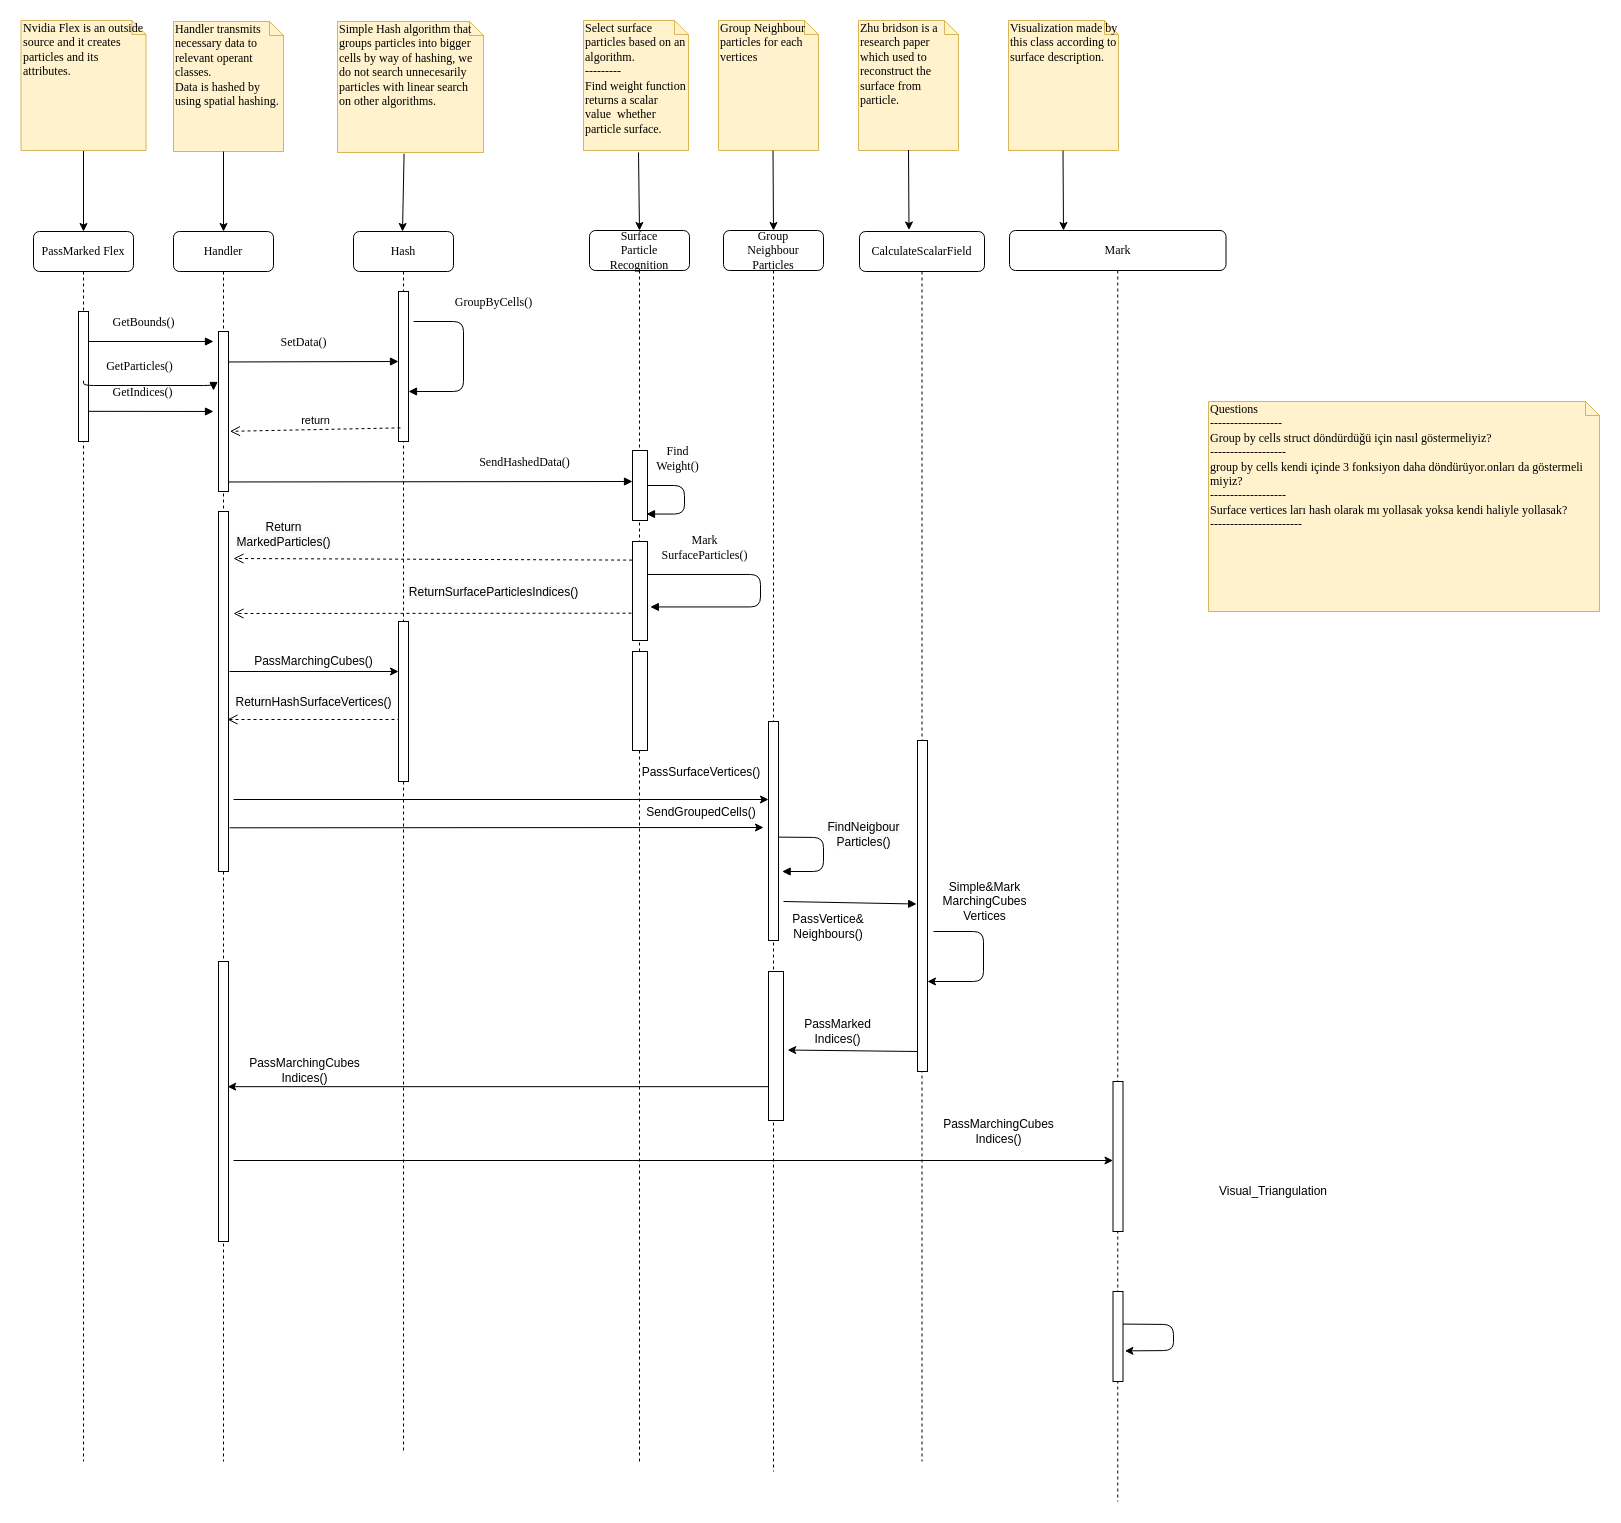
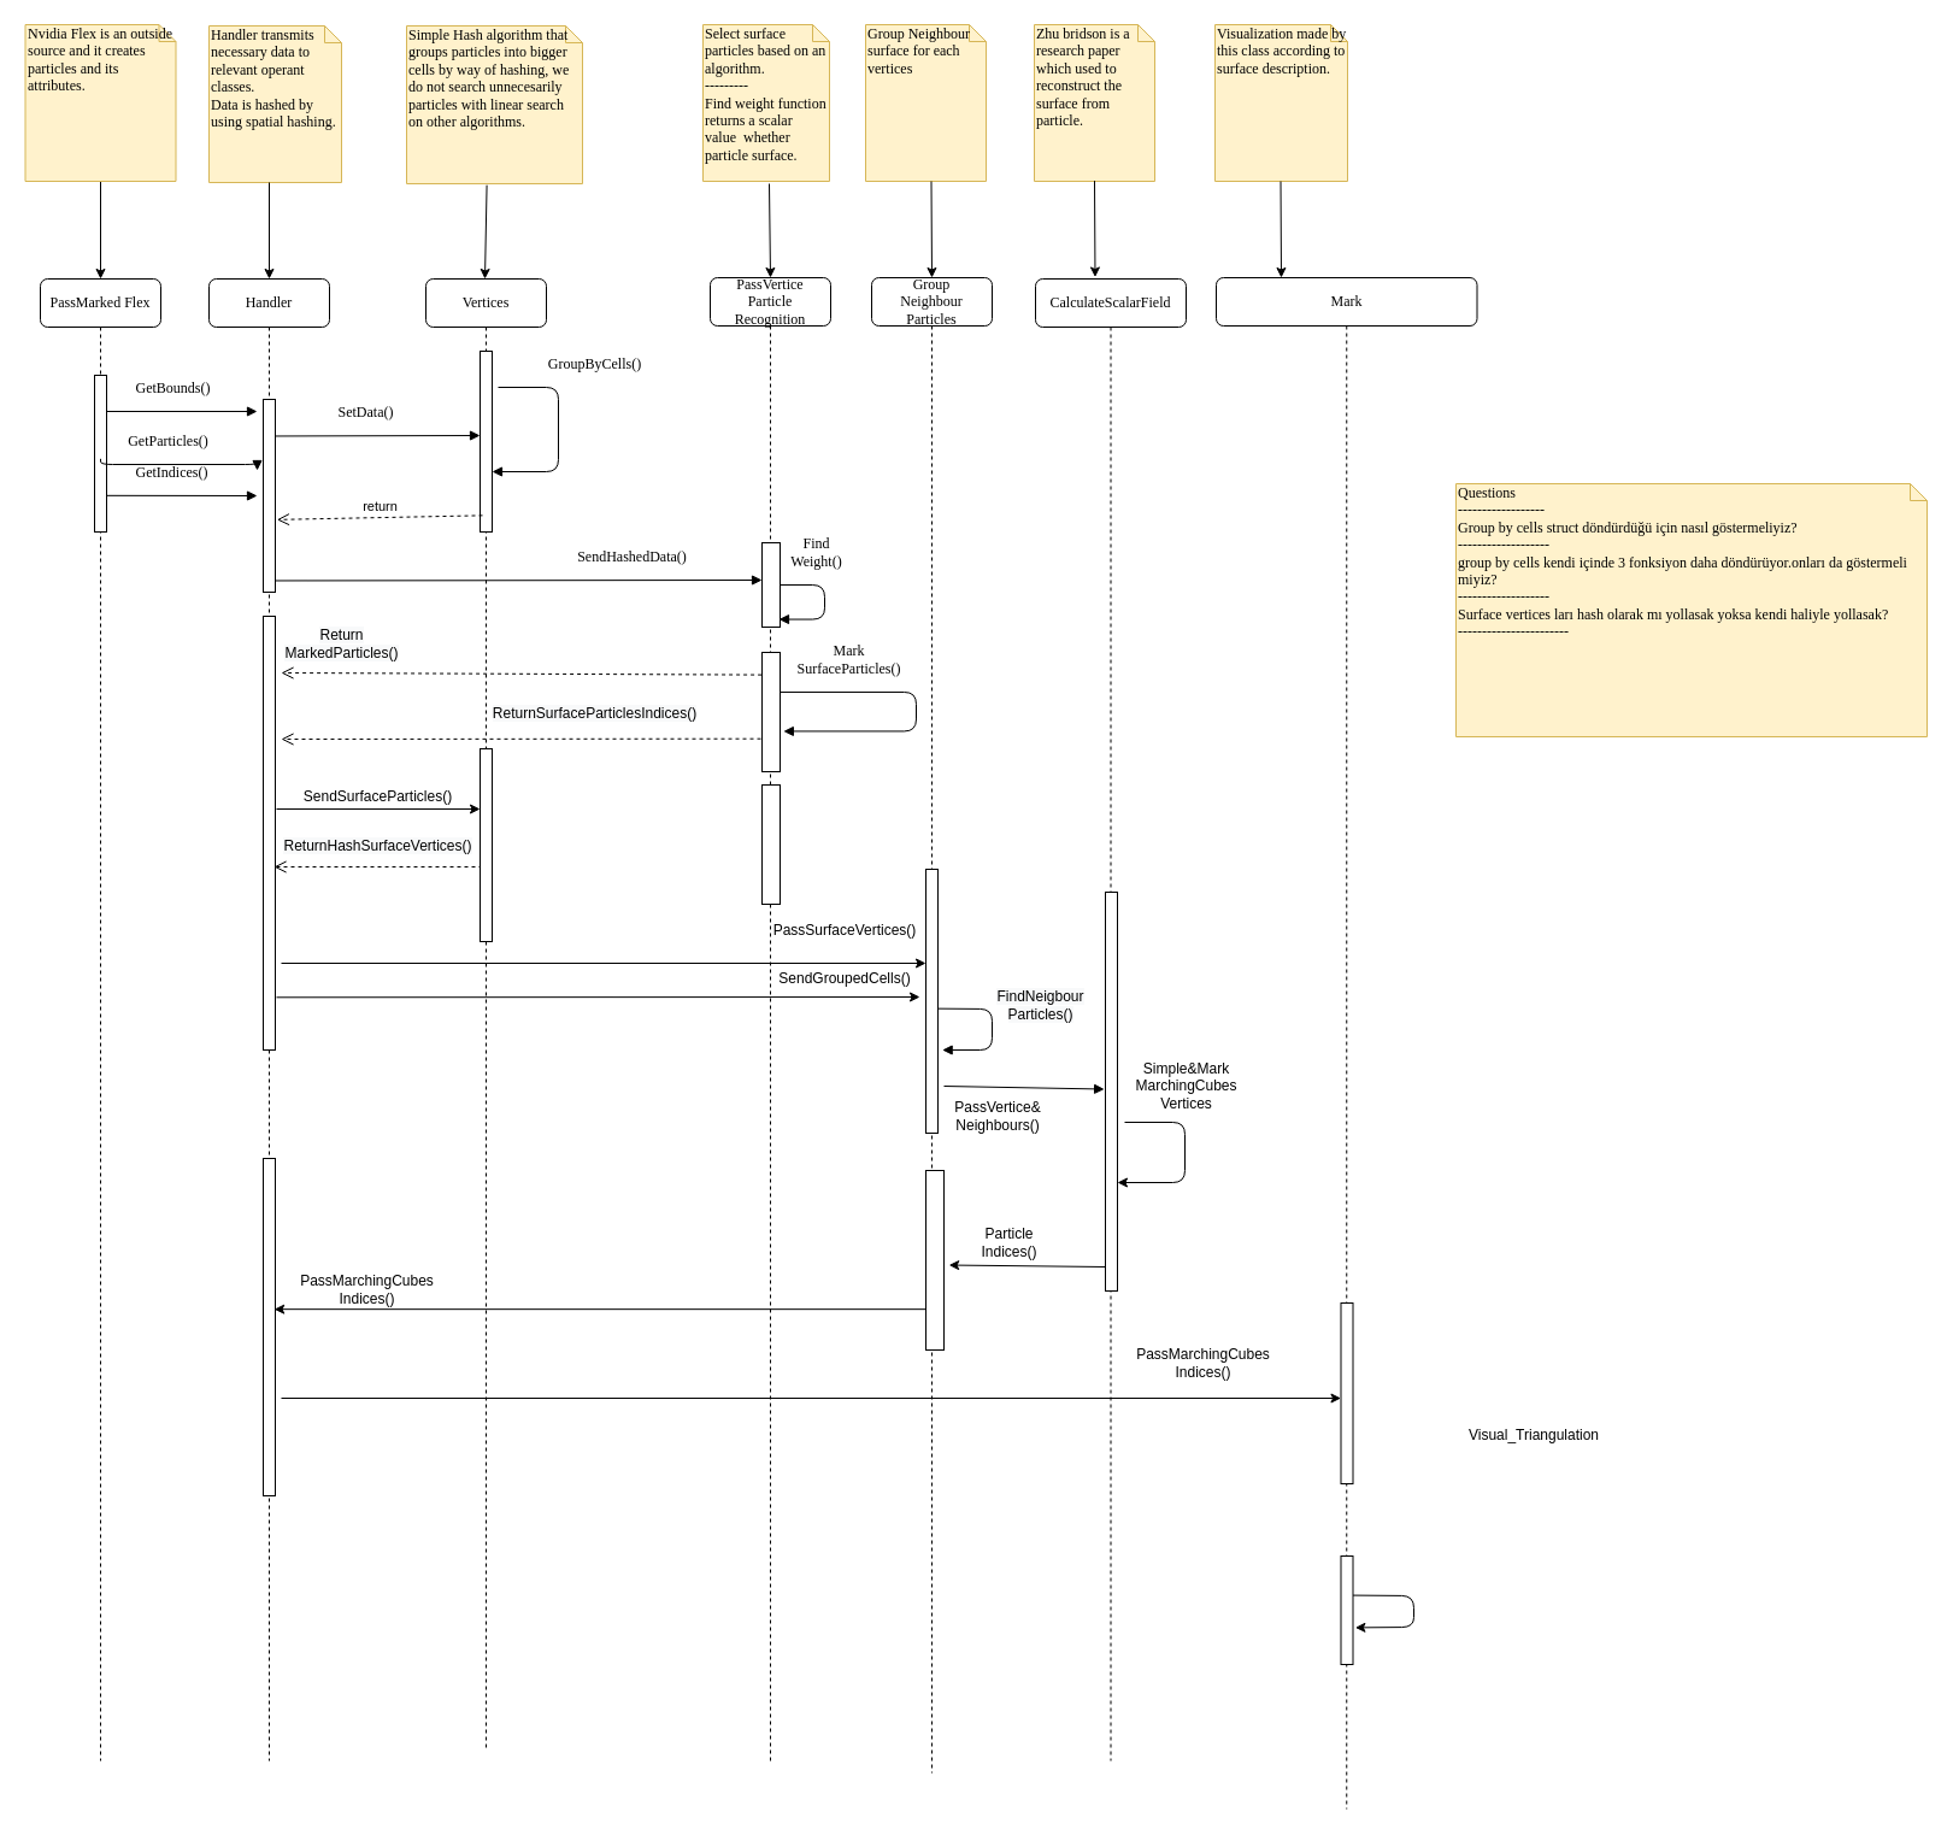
- <mxCell id="31" value="Group Neighbour particles for each vertices" style="shape=note;whiteSpace=wrap;html=1;size=14;verticalAlign=top;align=left;spacingTop=-6;rounded=0;shadow=0;comic=0;labelBackgroundColor=none;strokeColor=#d6b656;strokeWidth=1;fillColor=#fff2cc;fontFamily=Verdana;fontSize=12;" parent="1" vertex="1"><mxGeometry x="718" y="20" width="100" height="130" as="geometry" /></mxCell>
+ <mxCell id="31" value="Group Neighbour surface for each vertices" style="shape=note;whiteSpace=wrap;html=1;size=14;verticalAlign=top;align=left;spacingTop=-6;rounded=0;shadow=0;comic=0;labelBackgroundColor=none;strokeColor=#d6b656;strokeWidth=1;fillColor=#fff2cc;fontFamily=Verdana;fontSize=12;" parent="1" vertex="1"><mxGeometry x="718" y="20" width="100" height="130" as="geometry" /></mxCell>
- <mxCell id="6" value="Surface&lt;br&gt;Particle&lt;br&gt;Recognition" style="shape=umlLifeline;perimeter=lifelinePerimeter;whiteSpace=wrap;html=1;container=1;collapsible=0;recursiveResize=0;outlineConnect=0;rounded=1;shadow=0;comic=0;labelBackgroundColor=none;strokeColor=#000000;strokeWidth=1;fillColor=#FFFFFF;fontFamily=Verdana;fontSize=12;fontColor=#000000;align=center;" parent="1" vertex="1"><mxGeometry x="589" y="230" width="100" height="1231" as="geometry" /></mxCell>
+ <mxCell id="6" value="PassVertice&lt;br&gt;Particle&lt;br&gt;Recognition" style="shape=umlLifeline;perimeter=lifelinePerimeter;whiteSpace=wrap;html=1;container=1;collapsible=0;recursiveResize=0;outlineConnect=0;rounded=1;shadow=0;comic=0;labelBackgroundColor=none;strokeColor=#000000;strokeWidth=1;fillColor=#FFFFFF;fontFamily=Verdana;fontSize=12;fontColor=#000000;align=center;" parent="1" vertex="1"><mxGeometry x="589" y="230" width="100" height="1231" as="geometry" /></mxCell>
- <mxCell id="49" value="Hash" style="shape=umlLifeline;perimeter=lifelinePerimeter;whiteSpace=wrap;html=1;container=1;collapsible=0;recursiveResize=0;outlineConnect=0;rounded=1;shadow=0;comic=0;labelBackgroundColor=none;strokeColor=#000000;strokeWidth=1;fillColor=#FFFFFF;fontFamily=Verdana;fontSize=12;fontColor=#000000;align=center;" vertex="1" parent="1"><mxGeometry x="353" y="231" width="100" height="1220" as="geometry" /></mxCell>
+ <mxCell id="49" value="Vertices" style="shape=umlLifeline;perimeter=lifelinePerimeter;whiteSpace=wrap;html=1;container=1;collapsible=0;recursiveResize=0;outlineConnect=0;rounded=1;shadow=0;comic=0;labelBackgroundColor=none;strokeColor=#000000;strokeWidth=1;fillColor=#FFFFFF;fontFamily=Verdana;fontSize=12;fontColor=#000000;align=center;" vertex="1" parent="1"><mxGeometry x="353" y="231" width="100" height="1220" as="geometry" /></mxCell>
- <mxCell id="37" value="PassMarchingCubes()" style="text;html=1;strokeColor=none;fillColor=none;align=center;verticalAlign=middle;whiteSpace=wrap;rounded=0;shadow=0;comic=0;" parent="1" vertex="1"><mxGeometry x="249.5" y="651" width="127" height="20" as="geometry" /></mxCell>
+ <mxCell id="37" value="SendSurfaceParticles()" style="text;html=1;strokeColor=none;fillColor=none;align=center;verticalAlign=middle;whiteSpace=wrap;rounded=0;shadow=0;comic=0;" parent="1" vertex="1"><mxGeometry x="249.5" y="651" width="127" height="20" as="geometry" /></mxCell>
- <mxCell id="64" value="PassMarked&lt;br&gt;Indices()" style="text;html=1;strokeColor=none;fillColor=none;align=center;verticalAlign=middle;whiteSpace=wrap;rounded=0;" vertex="1" parent="1"><mxGeometry x="793" y="1011" width="89" height="40" as="geometry" /></mxCell>
+ <mxCell id="64" value="Particle&lt;br&gt;Indices()" style="text;html=1;strokeColor=none;fillColor=none;align=center;verticalAlign=middle;whiteSpace=wrap;rounded=0;" vertex="1" parent="1"><mxGeometry x="793" y="1011" width="89" height="40" as="geometry" /></mxCell>
